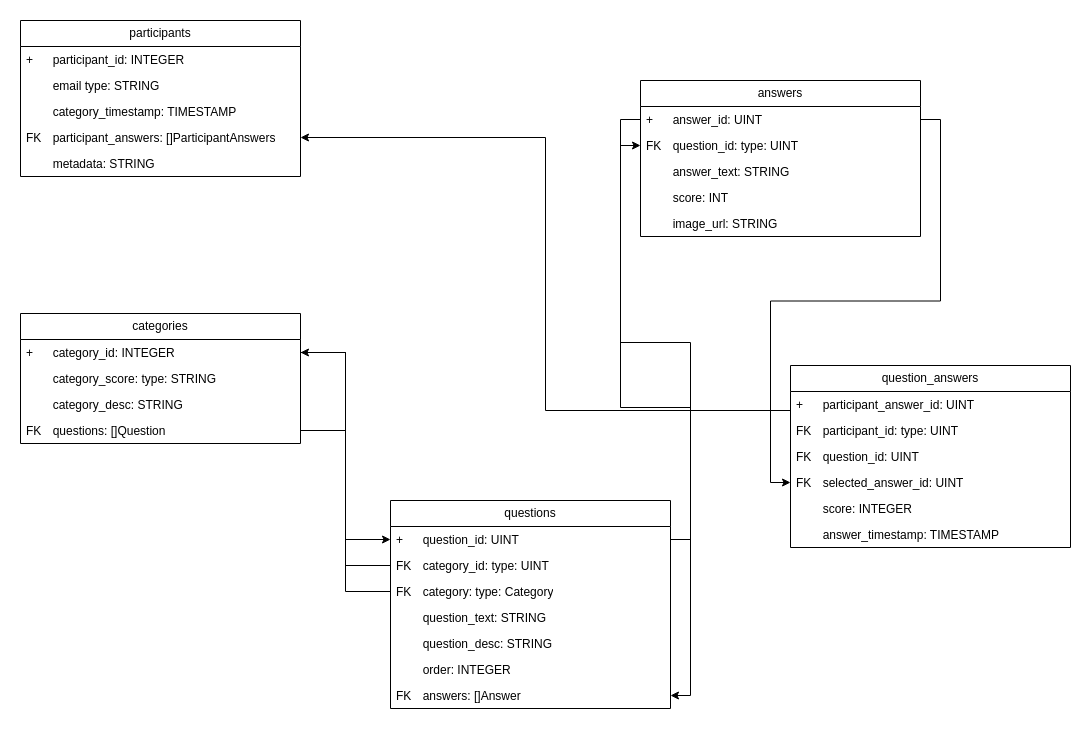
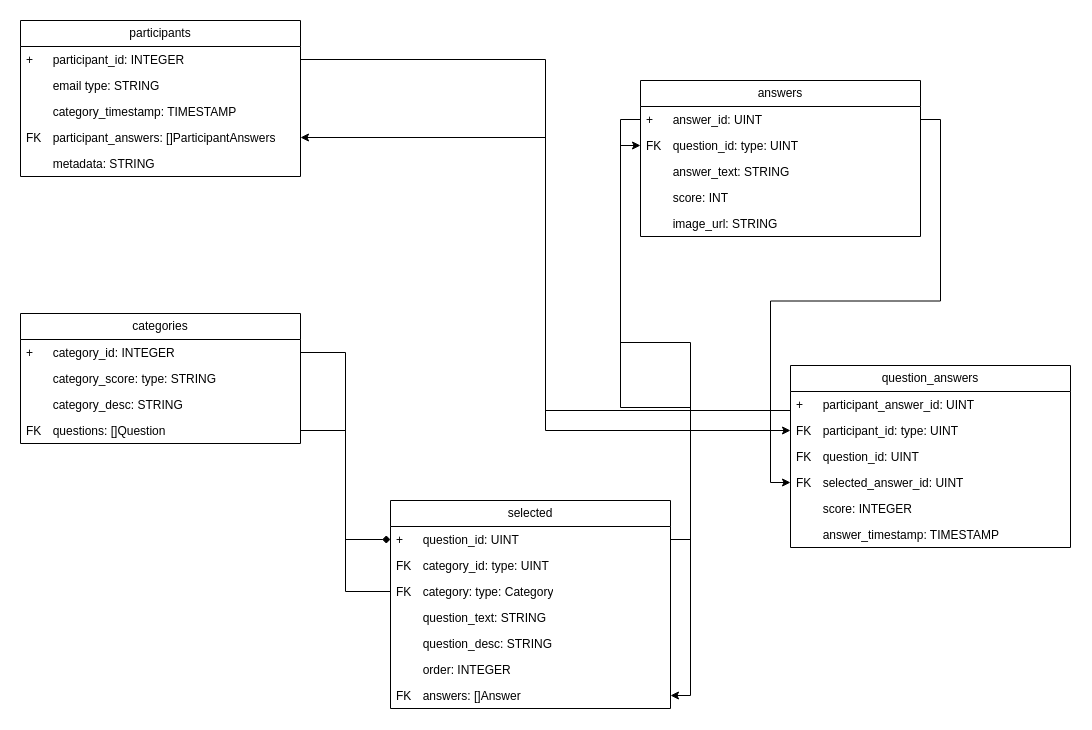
+ <mxCell id="35" style="edgeStyle=orthogonalEdgeStyle;rounded=0;orthogonalLoop=1;jettySize=auto;html=1;exitX=1;exitY=0.5;exitDx=0;exitDy=0;entryX=0;entryY=0.5;entryDx=0;entryDy=0;" parent="1" source="3" target="29" edge="1"><mxGeometry relative="1" as="geometry" /></mxCell>
- <mxCell id="13" value="questions" style="swimlane;fontStyle=0;childLayout=stackLayout;horizontal=1;startSize=26;fillColor=none;horizontalStack=0;resizeParent=1;resizeParentMax=0;resizeLast=0;collapsible=1;marginBottom=0;whiteSpace=wrap;html=1;" parent="1" vertex="1"><mxGeometry x="390" y="500" width="280" height="208" as="geometry" /></mxCell>
+ <mxCell id="13" value="selected" style="swimlane;fontStyle=0;childLayout=stackLayout;horizontal=1;startSize=26;fillColor=none;horizontalStack=0;resizeParent=1;resizeParentMax=0;resizeLast=0;collapsible=1;marginBottom=0;whiteSpace=wrap;html=1;" parent="1" vertex="1"><mxGeometry x="390" y="500" width="280" height="208" as="geometry" /></mxCell>
- <mxCell id="37" style="edgeStyle=orthogonalEdgeStyle;rounded=0;orthogonalLoop=1;jettySize=auto;html=1;exitX=1;exitY=0.5;exitDx=0;exitDy=0;entryX=0;entryY=0.5;entryDx=0;entryDy=0;" parent="1" source="12" target="14" edge="1"><mxGeometry relative="1" as="geometry" /></mxCell>
+ <mxCell id="37" style="edgeStyle=orthogonalEdgeStyle;rounded=0;orthogonalLoop=1;jettySize=auto;html=1;exitX=1;exitY=0.5;exitDx=0;exitDy=0;entryX=0;entryY=0.5;entryDx=0;entryDy=0;endArrow=diamond;" parent="1" source="12" target="14" edge="1"><mxGeometry relative="1" as="geometry" /></mxCell>
- <mxCell id="38" style="edgeStyle=orthogonalEdgeStyle;rounded=0;orthogonalLoop=1;jettySize=auto;html=1;exitX=0;exitY=0.5;exitDx=0;exitDy=0;entryX=1;entryY=0.5;entryDx=0;entryDy=0;" parent="1" source="15" target="9" edge="1"><mxGeometry relative="1" as="geometry" /></mxCell>
